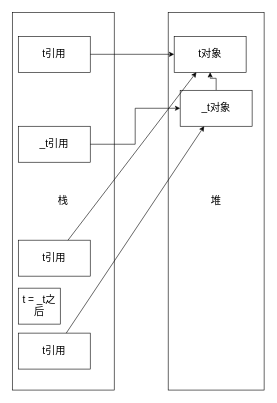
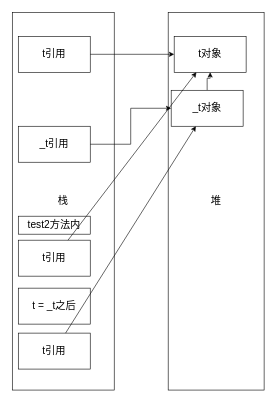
- <mxCell id="9" value="_t对象" style="rounded=0;whiteSpace=wrap;html=1;fontSize=17;" vertex="1" parent="1"><mxGeometry x="300" y="150" width="120" height="60" as="geometry" /></mxCell>
+ <mxCell id="9" value="_t对象" style="rounded=0;whiteSpace=wrap;html=1;fontSize=17;" vertex="1" parent="1"><mxGeometry x="285" y="150" width="120" height="60" as="geometry" /></mxCell>
+ <mxCell id="11" value="test2方法内" style="rounded=0;whiteSpace=wrap;html=1;fontSize=17;" vertex="1" parent="1"><mxGeometry x="30" y="360" width="120" height="30" as="geometry" /></mxCell>
- <mxCell id="13" value="t = _t之后" style="rounded=0;whiteSpace=wrap;html=1;fontSize=17;" vertex="1" parent="1"><mxGeometry x="30" y="480" width="70" height="60" as="geometry" /></mxCell>
+ <mxCell id="13" value="t = _t之后" style="rounded=0;whiteSpace=wrap;html=1;fontSize=17;" vertex="1" parent="1"><mxGeometry x="30" y="480" width="120" height="60" as="geometry" /></mxCell>
